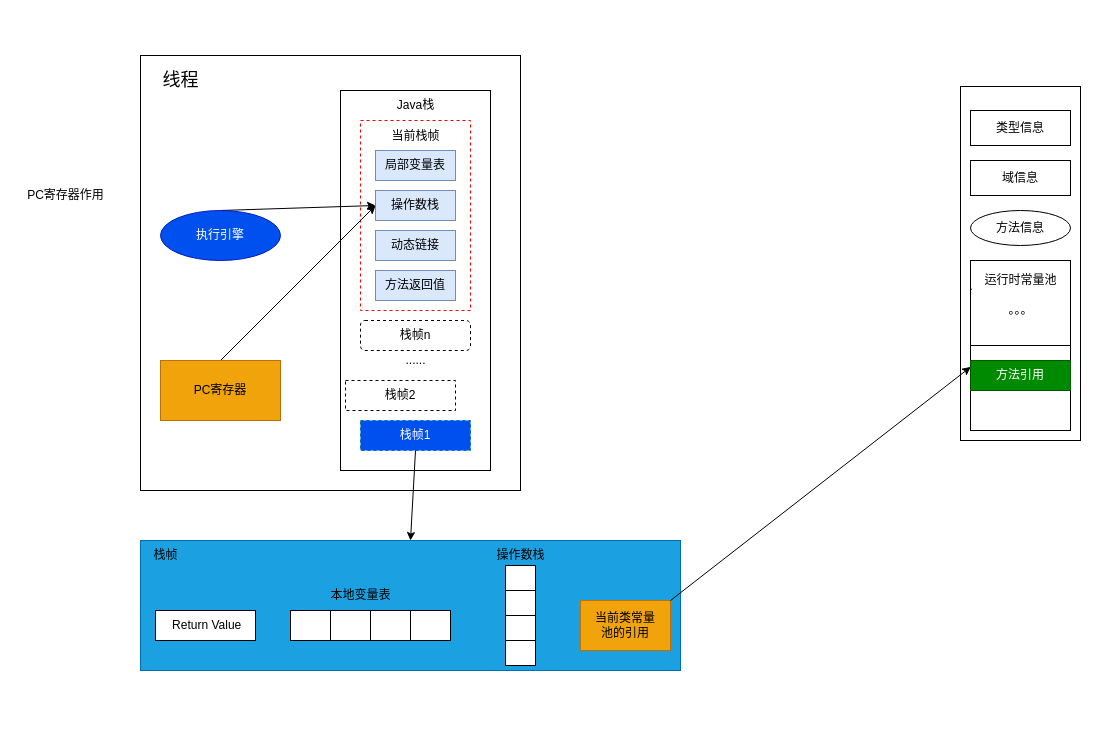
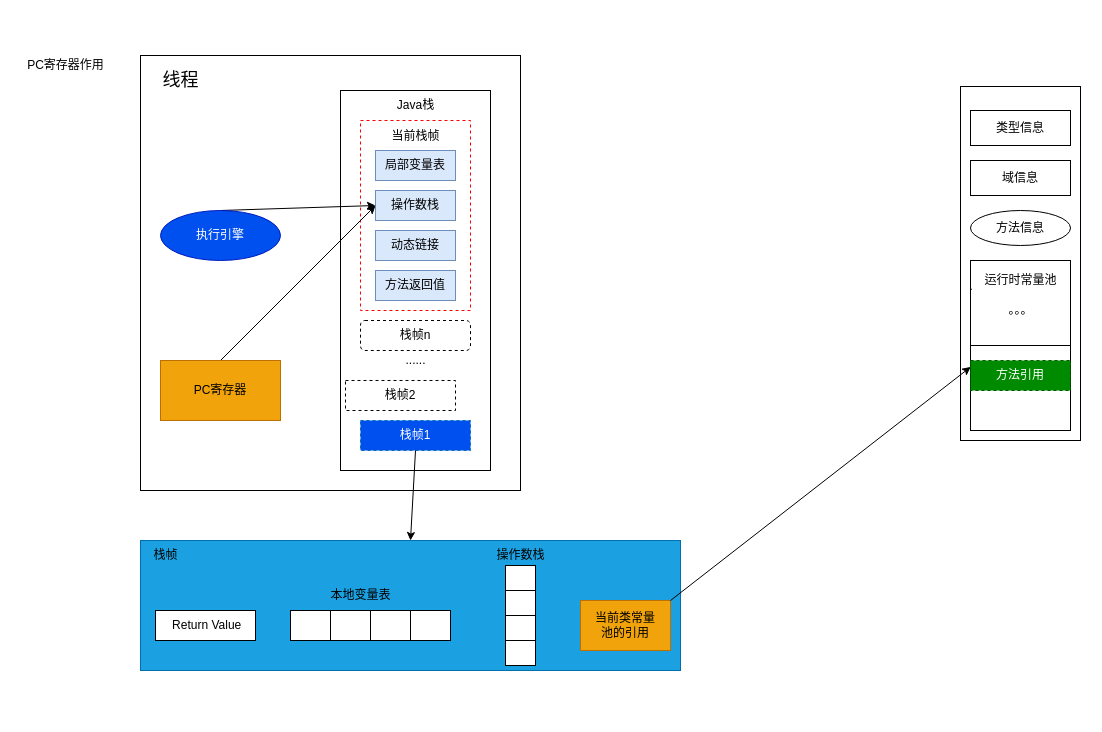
- <mxCell id="6" value="PC寄存器作用" style="text;html=1;align=center;verticalAlign=middle;resizable=0;points=[];autosize=1;strokeColor=none;" parent="1" vertex="1"><mxGeometry x="20" y="185" width="90" height="20" as="geometry" /></mxCell>
+ <mxCell id="6" value="PC寄存器作用" style="text;html=1;align=center;verticalAlign=middle;resizable=0;points=[];autosize=1;strokeColor=none;" parent="1" vertex="1"><mxGeometry x="20" y="55" width="90" height="20" as="geometry" /></mxCell>
- <mxCell id="48" value="方法引用" style="rounded=0;whiteSpace=wrap;html=1;strokeColor=#005700;fillColor=#008a00;fontColor=#ffffff;" vertex="1" parent="1"><mxGeometry x="970" y="360" width="100" height="30" as="geometry" /></mxCell>
+ <mxCell id="48" value="方法引用" style="rounded=0;whiteSpace=wrap;html=1;strokeColor=#005700;fillColor=#008a00;fontColor=#ffffff;dashed=1;" vertex="1" parent="1"><mxGeometry x="970" y="360" width="100" height="30" as="geometry" /></mxCell>
